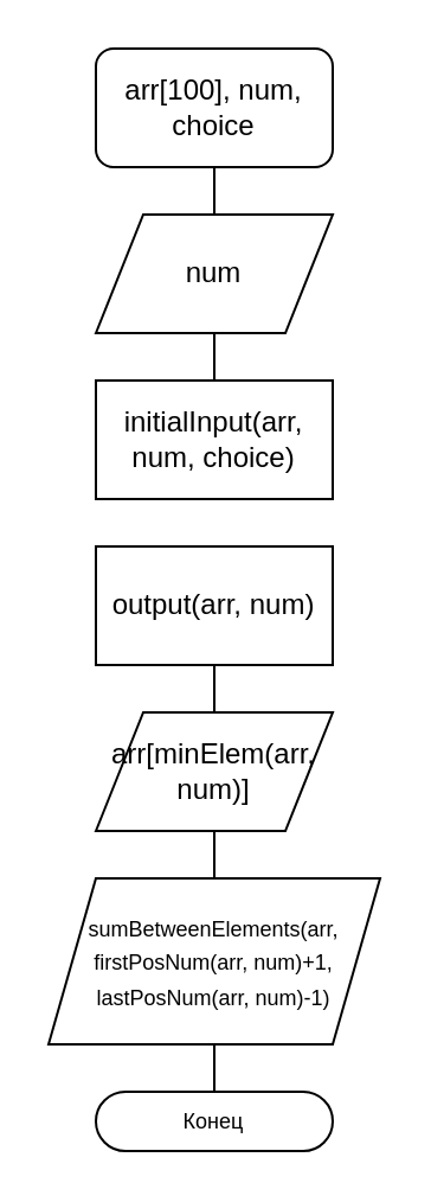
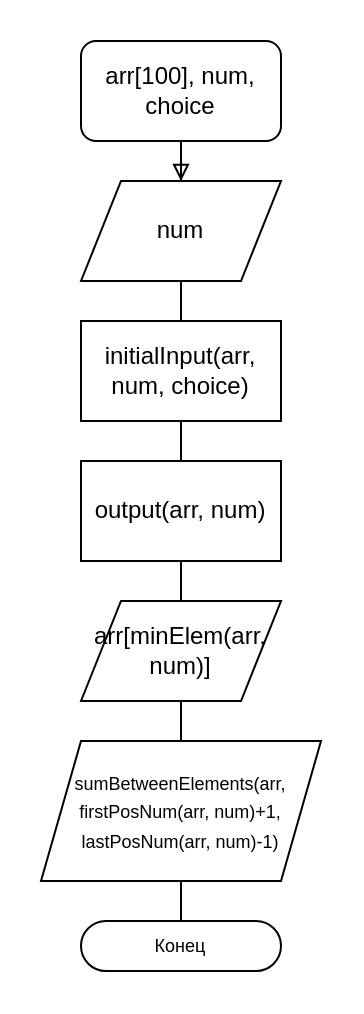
- <mxCell id="2" style="edgeStyle=orthogonalEdgeStyle;rounded=0;orthogonalLoop=1;jettySize=auto;html=1;exitX=0.5;exitY=1;exitDx=0;exitDy=0;fontSize=9;endArrow=none;endFill=0;" edge="1" parent="1" source="3" target="5"><mxGeometry relative="1" as="geometry" /></mxCell>
+ <mxCell id="2" style="edgeStyle=orthogonalEdgeStyle;rounded=0;orthogonalLoop=1;jettySize=auto;html=1;exitX=0.5;exitY=1;exitDx=0;exitDy=0;fontSize=9;endArrow=block;endFill=0;" edge="1" parent="1" source="3" target="5"><mxGeometry relative="1" as="geometry" /></mxCell>
+ <mxCell id="6" style="edgeStyle=orthogonalEdgeStyle;rounded=0;orthogonalLoop=1;jettySize=auto;html=1;exitX=0.5;exitY=1;exitDx=0;exitDy=0;entryX=0.5;entryY=0;entryDx=0;entryDy=0;fontSize=9;endArrow=none;endFill=0;" edge="1" parent="1" source="7" target="9"><mxGeometry relative="1" as="geometry" /></mxCell>
